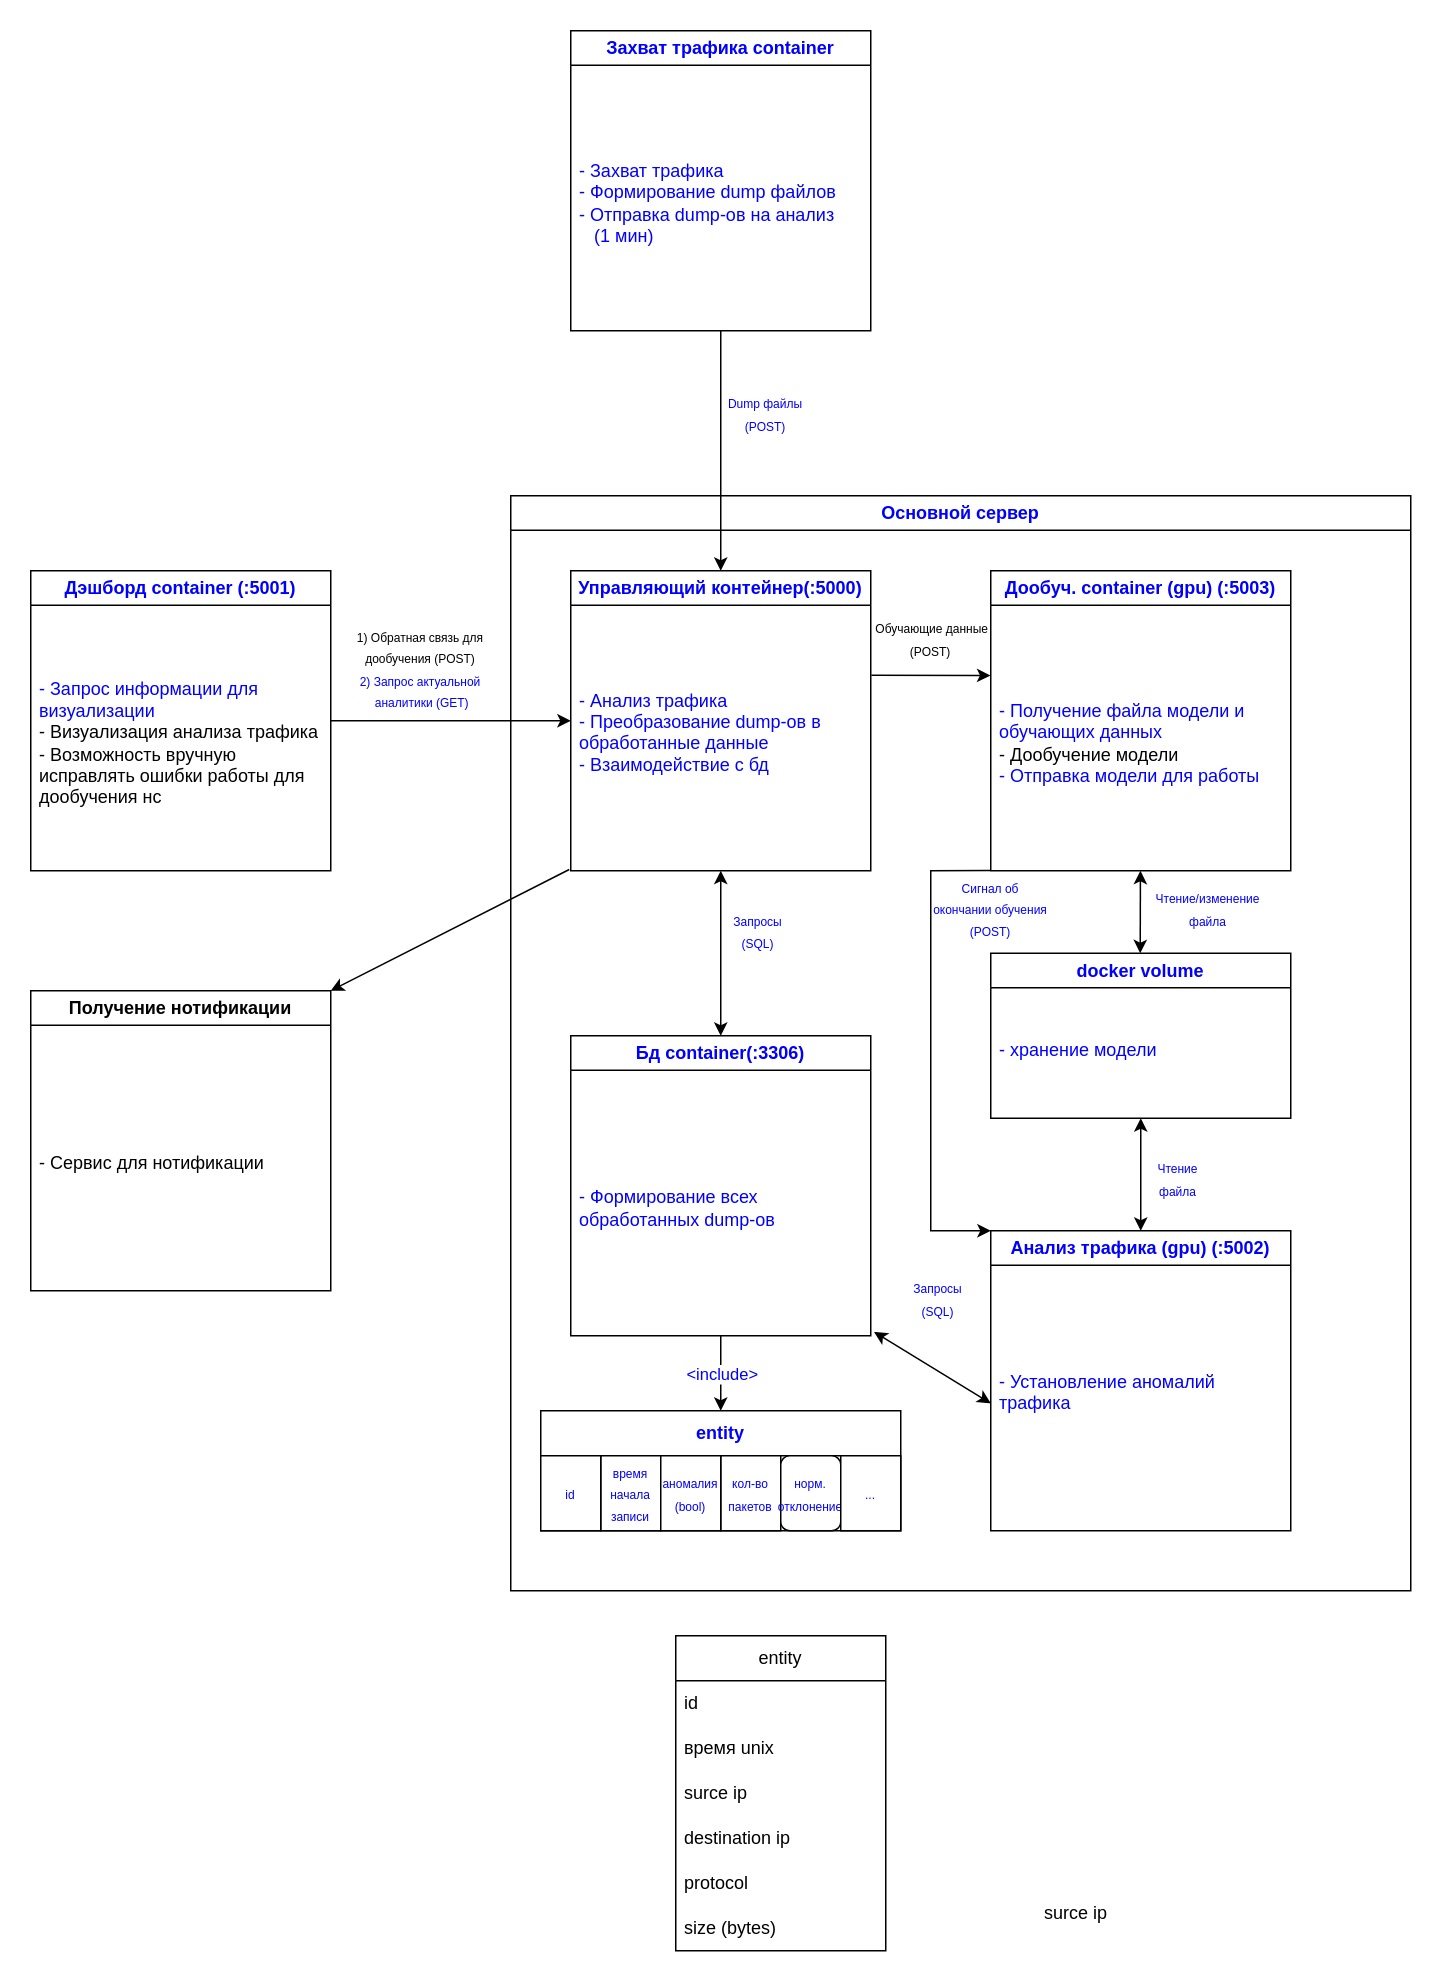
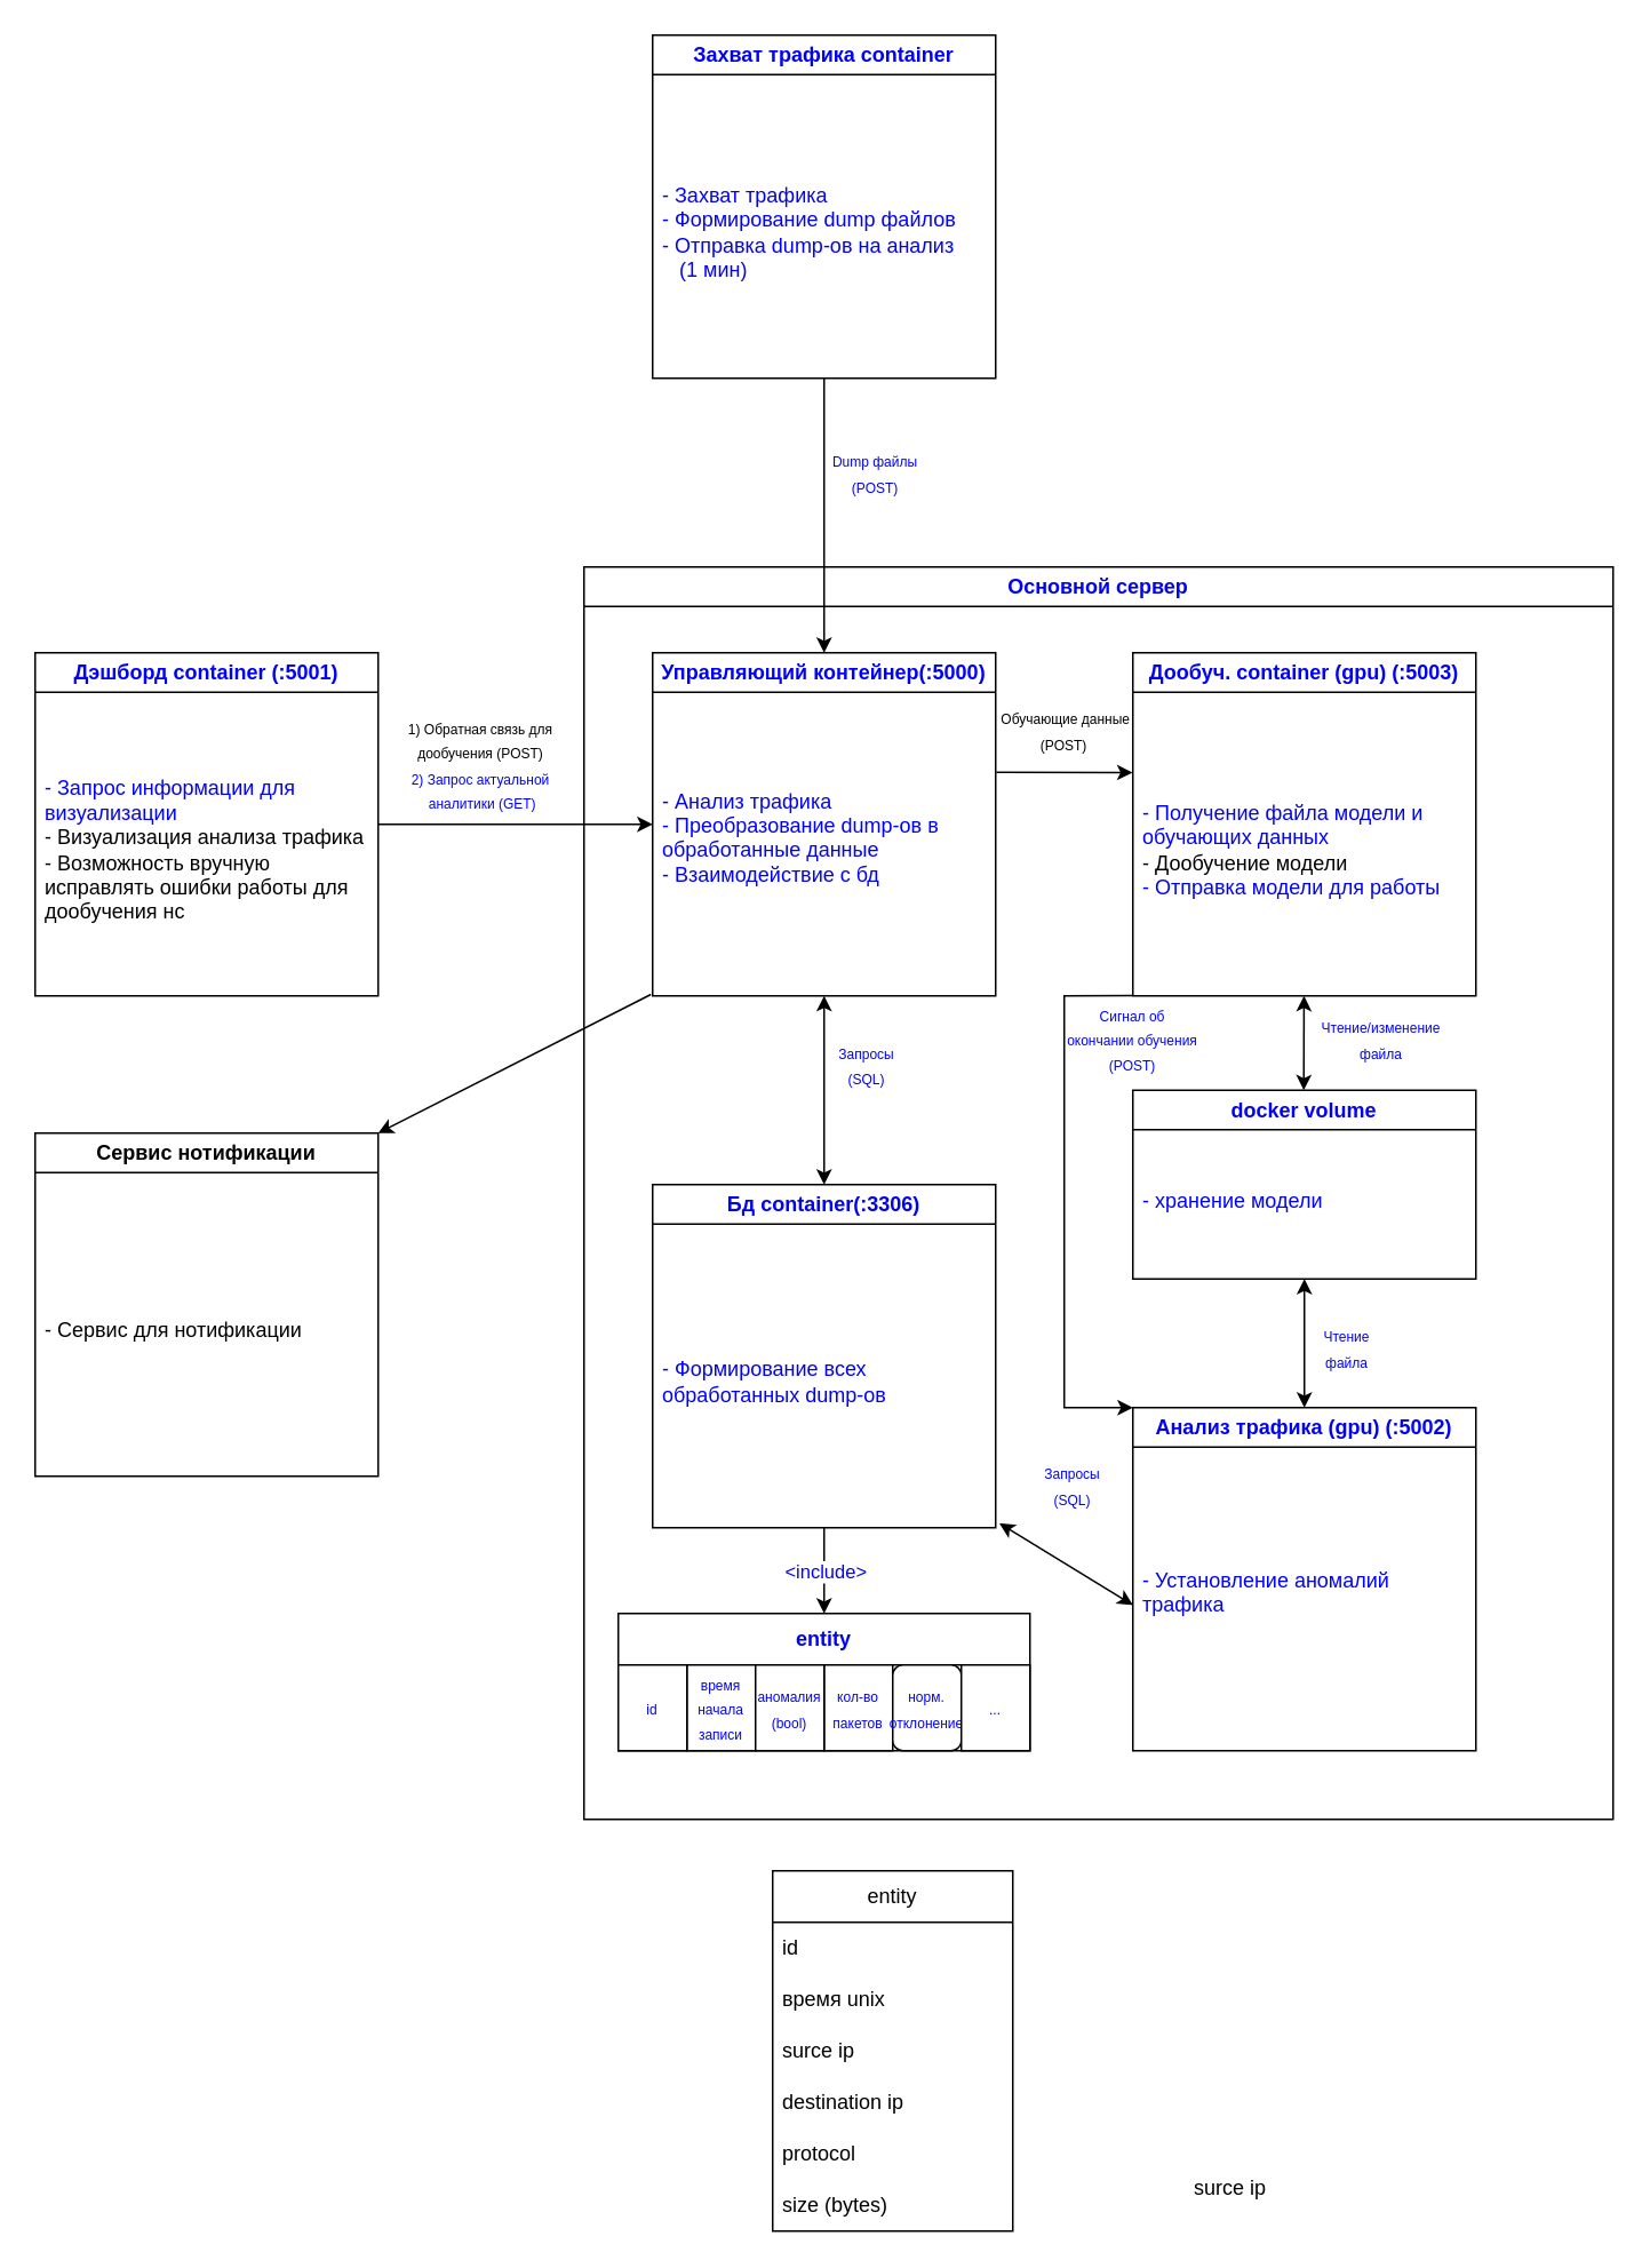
- <mxCell id="42" value="Получение нотификации" style="swimlane;whiteSpace=wrap;html=1;" parent="1" vertex="1"><mxGeometry y="660" width="200" height="200" as="geometry" x="20" /></mxCell>
+ <mxCell id="42" value="Сервис нотификации" style="swimlane;whiteSpace=wrap;html=1;" parent="1" vertex="1"><mxGeometry y="660" width="200" height="200" as="geometry" x="20" /></mxCell>
